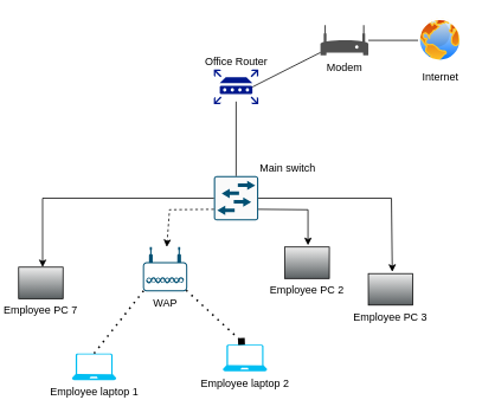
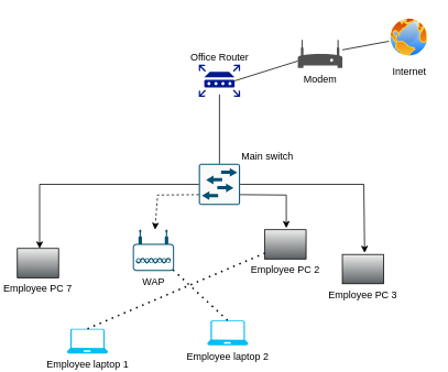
- <mxCell id="9" value="Modem" style="sketch=0;pointerEvents=1;shadow=0;dashed=0;html=1;strokeColor=none;fillColor=#505050;labelPosition=center;verticalLabelPosition=bottom;verticalAlign=top;outlineConnect=0;align=center;shape=mxgraph.office.devices.modem;" vertex="1" parent="1"><mxGeometry x="360" y="28" width="54" height="34" as="geometry" /></mxCell>
+ <mxCell id="9" value="Modem" style="sketch=0;pointerEvents=1;shadow=0;dashed=0;html=1;strokeColor=none;fillColor=#505050;labelPosition=center;verticalLabelPosition=bottom;verticalAlign=top;outlineConnect=0;align=center;shape=mxgraph.office.devices.modem;" vertex="1" parent="1"><mxGeometry x="360" y="48" width="54" height="34" as="geometry" /></mxCell>
- <mxCell id="19" value="" style="endArrow=none;dashed=1;html=1;dashPattern=1 3;strokeWidth=2;rounded=0;exitX=0.5;exitY=0;exitDx=0;exitDy=0;exitPerimeter=0;entryX=0.025;entryY=0.975;entryDx=0;entryDy=0;entryPerimeter=0;" edge="1" parent="1" source="17" target="15"><mxGeometry width="50" height="50" relative="1" as="geometry"><mxPoint x="320" y="428" as="sourcePoint" /><mxPoint x="370" y="378" as="targetPoint" /></mxGeometry></mxCell>
+ <mxCell id="19" value="" style="endArrow=none;dashed=1;html=1;dashPattern=1 3;strokeWidth=2;rounded=0;exitX=0.5;exitY=0;exitDx=0;exitDy=0;exitPerimeter=0;" edge="1" parent="1" source="17" target="5"><mxGeometry width="50" height="50" relative="1" as="geometry"><mxPoint x="320" y="428" as="sourcePoint" /><mxPoint x="370" y="378" as="targetPoint" /></mxGeometry></mxCell>
- <mxCell id="18" value="" style="endArrow=diamond;dashed=1;html=1;dashPattern=1 3;strokeWidth=2;rounded=0;exitX=0.975;exitY=0.975;exitDx=0;exitDy=0;exitPerimeter=0;entryX=0.5;entryY=0;entryDx=0;entryDy=0;entryPerimeter=0;" edge="1" parent="1" source="15" target="16"><mxGeometry width="50" height="50" relative="1" as="geometry"><mxPoint x="320" y="428" as="sourcePoint" /><mxPoint x="370" y="378" as="targetPoint" /></mxGeometry></mxCell>
+ <mxCell id="18" value="" style="endArrow=none;dashed=1;html=1;dashPattern=1 3;strokeWidth=2;rounded=0;exitX=0.975;exitY=0.975;exitDx=0;exitDy=0;exitPerimeter=0;entryX=0.5;entryY=0;entryDx=0;entryDy=0;entryPerimeter=0;" edge="1" parent="1" source="15" target="16"><mxGeometry width="50" height="50" relative="1" as="geometry"><mxPoint x="320" y="428" as="sourcePoint" /><mxPoint x="370" y="378" as="targetPoint" /></mxGeometry></mxCell>
